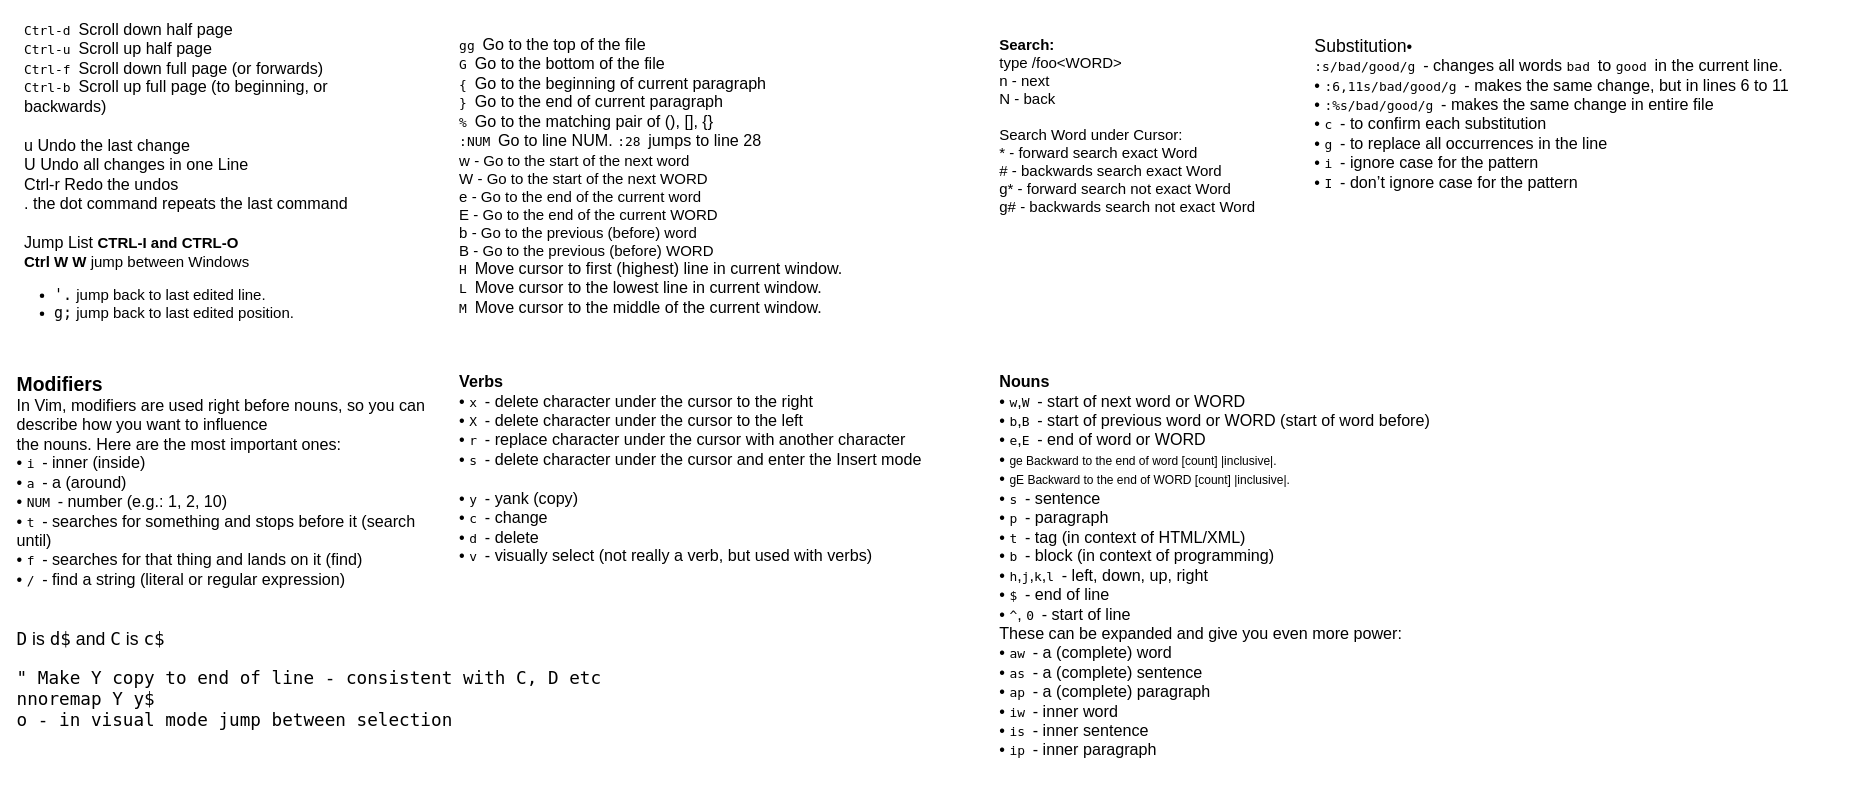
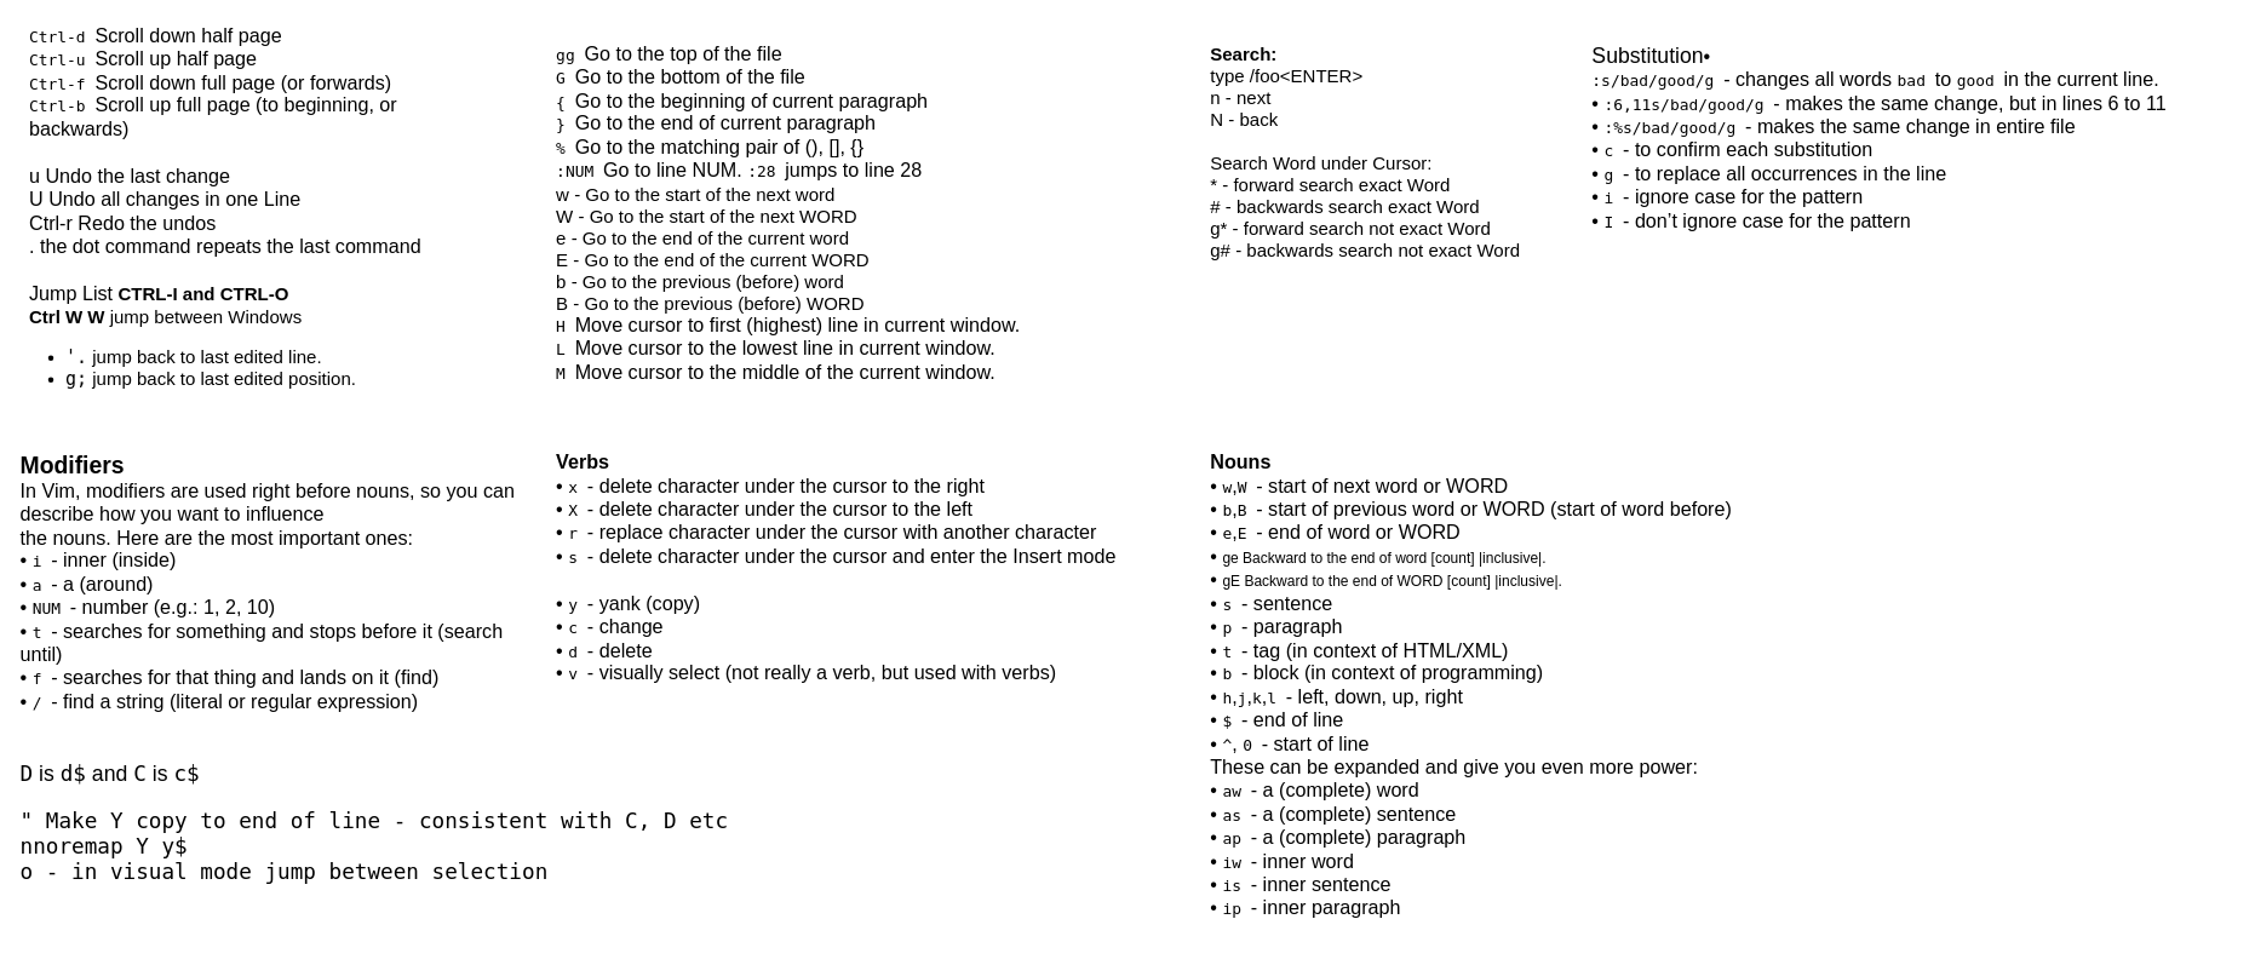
- <mxCell id="4" value="&lt;div&gt;&lt;b&gt;Search:&lt;/b&gt;&lt;/div&gt;&lt;div&gt;type /foo&amp;lt;WORD&amp;gt;&lt;/div&gt;&lt;div&gt;n - next&lt;/div&gt;&lt;div&gt;N - back&lt;/div&gt;&lt;div&gt;&lt;br&gt;&lt;/div&gt;&lt;div&gt;Search Word under Cursor: &lt;br&gt;&lt;/div&gt;&lt;div&gt;* - forward search exact Word&lt;/div&gt;&lt;div&gt;# - backwards search exact Word&lt;/div&gt;&lt;div&gt;g* - forward search not exact Word&lt;/div&gt;&lt;div&gt;g# - backwards search not exact Word&lt;br&gt;&lt;/div&gt;" style="text;html=1;strokeColor=none;fillColor=none;align=left;verticalAlign=top;whiteSpace=wrap;rounded=0;fontFamily=Helvetica;fontSize=20;" parent="1" vertex="1"><mxGeometry x="1330" y="40" width="360" height="300" as="geometry" /></mxCell>
+ <mxCell id="4" value="&lt;div&gt;&lt;b&gt;Search:&lt;/b&gt;&lt;/div&gt;&lt;div&gt;type /foo&amp;lt;ENTER&amp;gt;&lt;/div&gt;&lt;div&gt;n - next&lt;/div&gt;&lt;div&gt;N - back&lt;/div&gt;&lt;div&gt;&lt;br&gt;&lt;/div&gt;&lt;div&gt;Search Word under Cursor: &lt;br&gt;&lt;/div&gt;&lt;div&gt;* - forward search exact Word&lt;/div&gt;&lt;div&gt;# - backwards search exact Word&lt;/div&gt;&lt;div&gt;g* - forward search not exact Word&lt;/div&gt;&lt;div&gt;g# - backwards search not exact Word&lt;br&gt;&lt;/div&gt;" style="text;html=1;strokeColor=none;fillColor=none;align=left;verticalAlign=top;whiteSpace=wrap;rounded=0;fontFamily=Helvetica;fontSize=20;" parent="1" vertex="1"><mxGeometry x="1330" y="40" width="360" height="300" as="geometry" /></mxCell>
